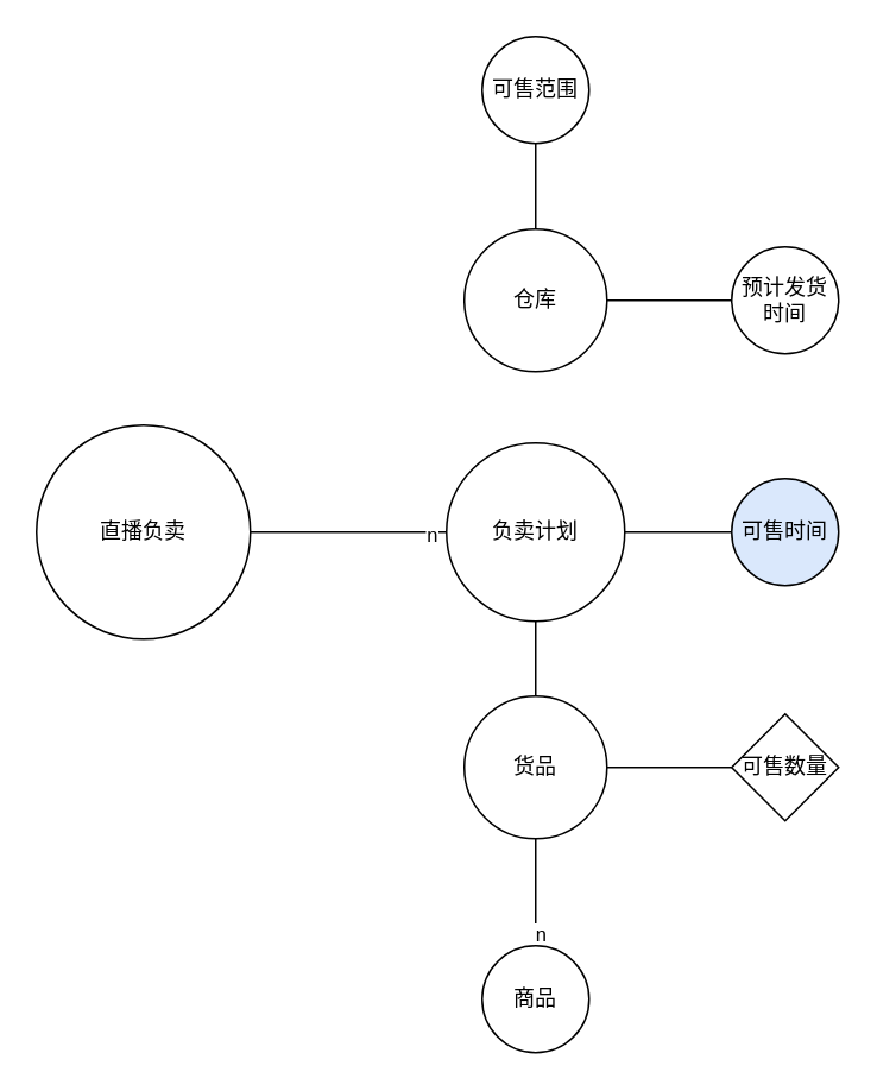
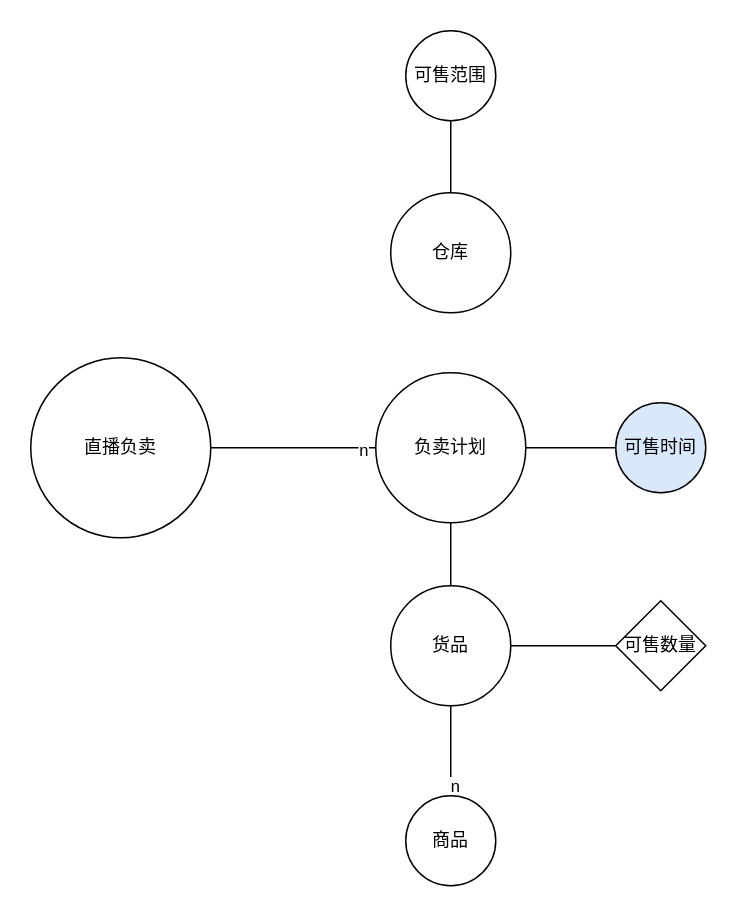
- <mxCell id="8" style="edgeStyle=orthogonalEdgeStyle;rounded=0;orthogonalLoop=1;jettySize=auto;html=1;exitX=1;exitY=0.5;exitDx=0;exitDy=0;entryX=0;entryY=0.5;entryDx=0;entryDy=0;endArrow=none;endFill=0;" parent="1" source="10" target="13" edge="1"><mxGeometry relative="1" as="geometry" /></mxCell>
- <mxCell id="13" value="预计发货时间" style="ellipse;whiteSpace=wrap;html=1;aspect=fixed;" parent="1" vertex="1"><mxGeometry x="410" y="138" width="60" height="60" as="geometry" /></mxCell>
